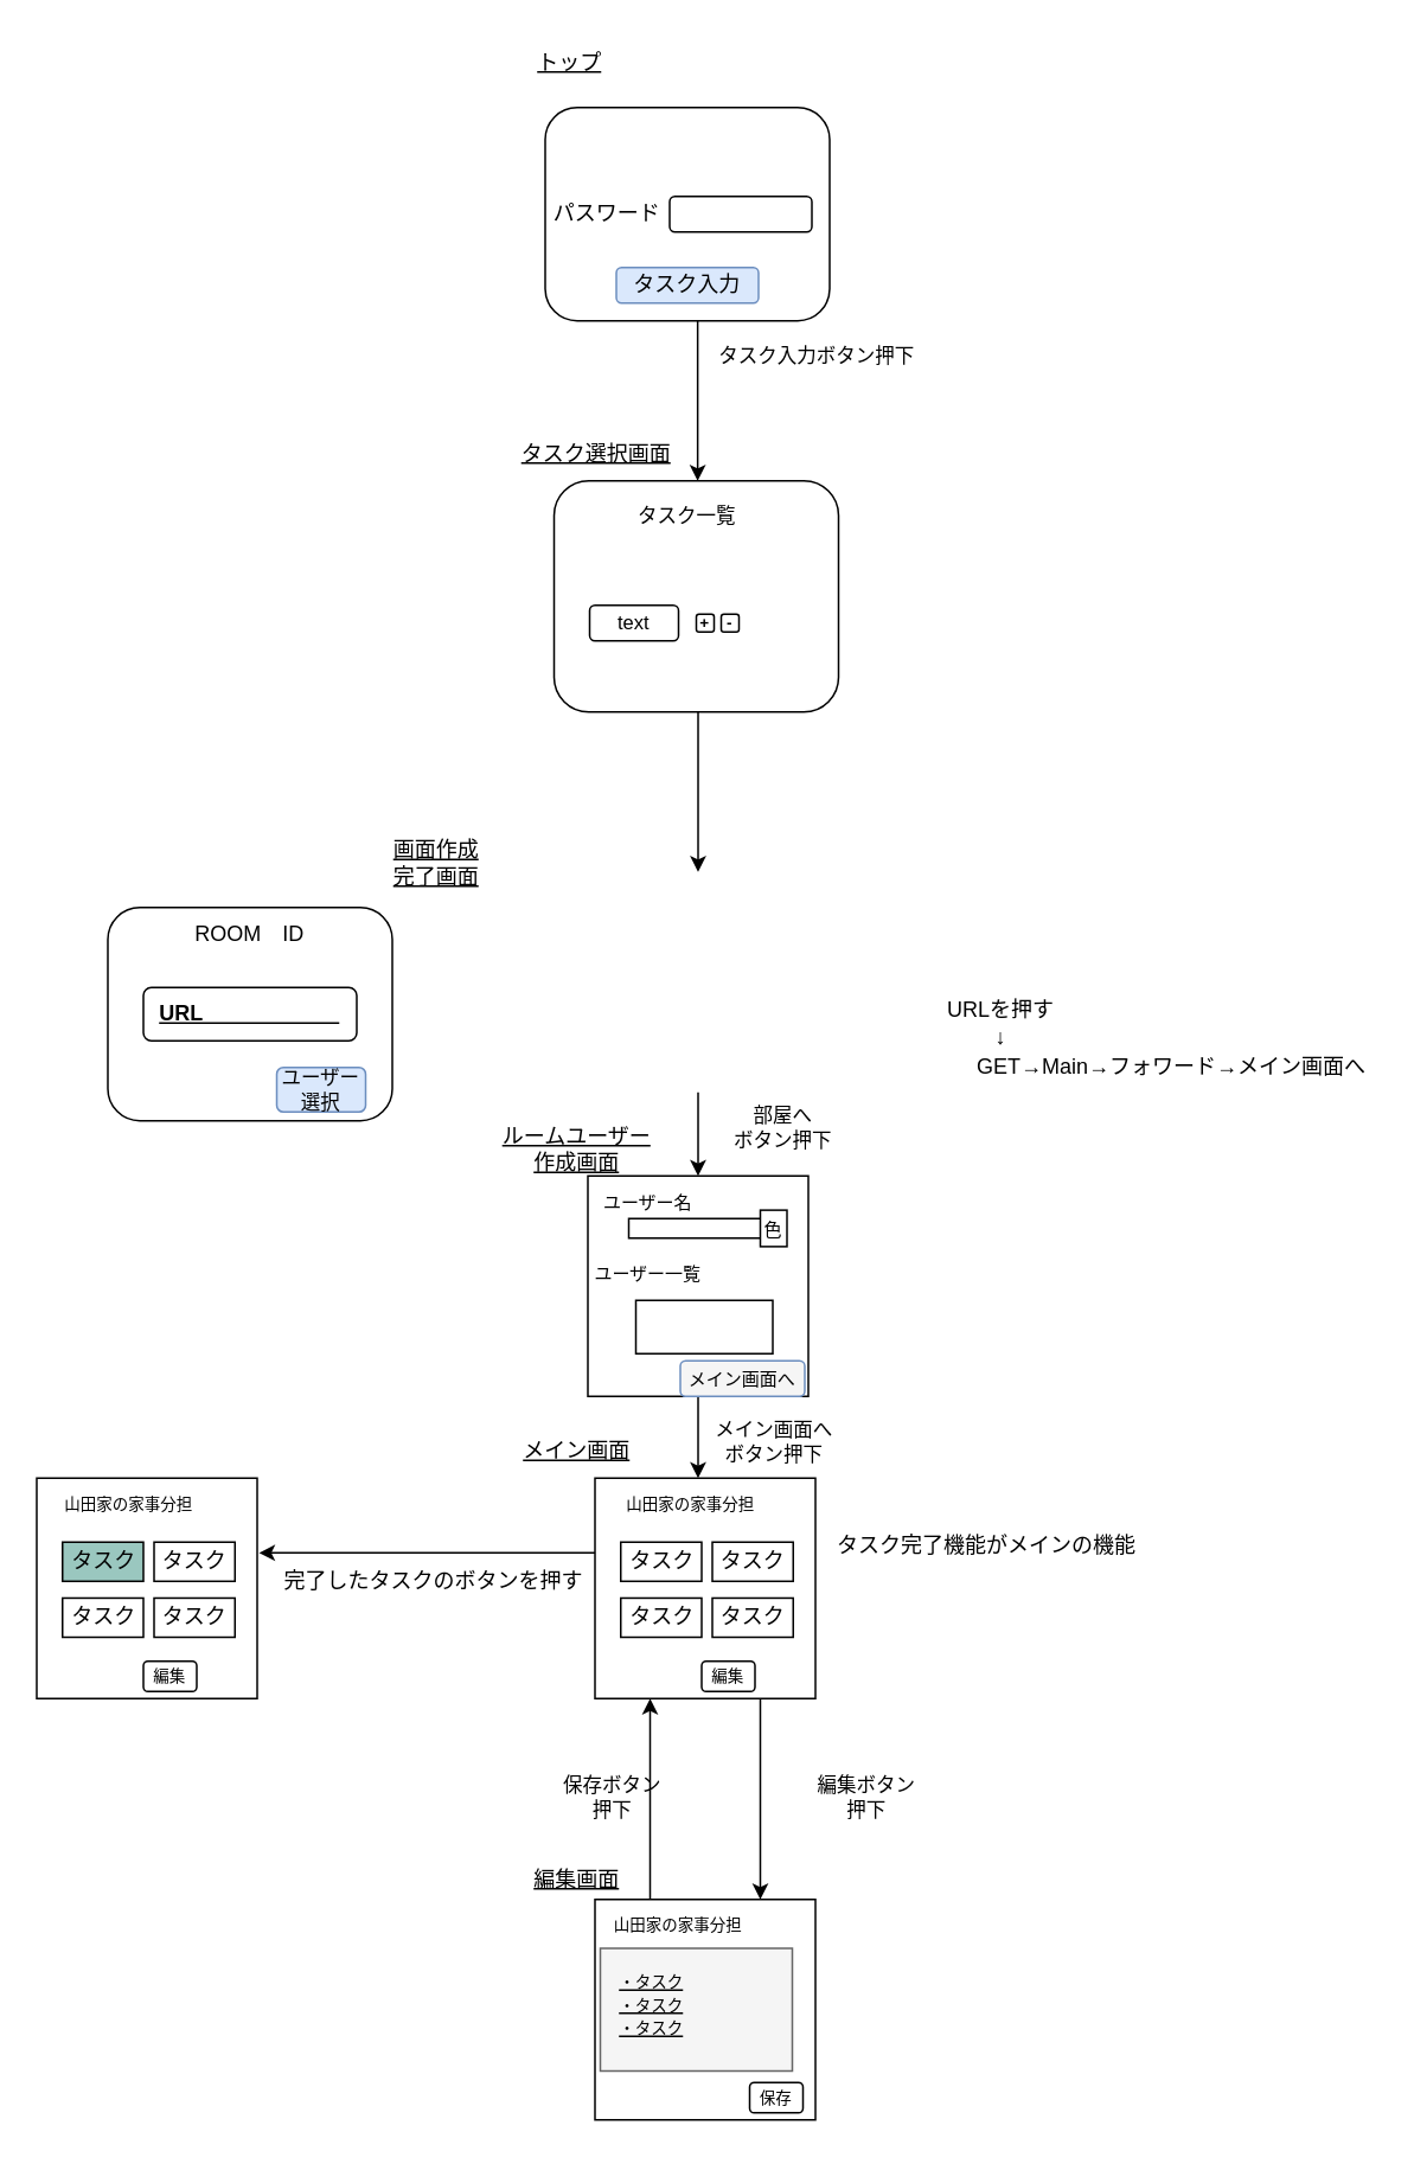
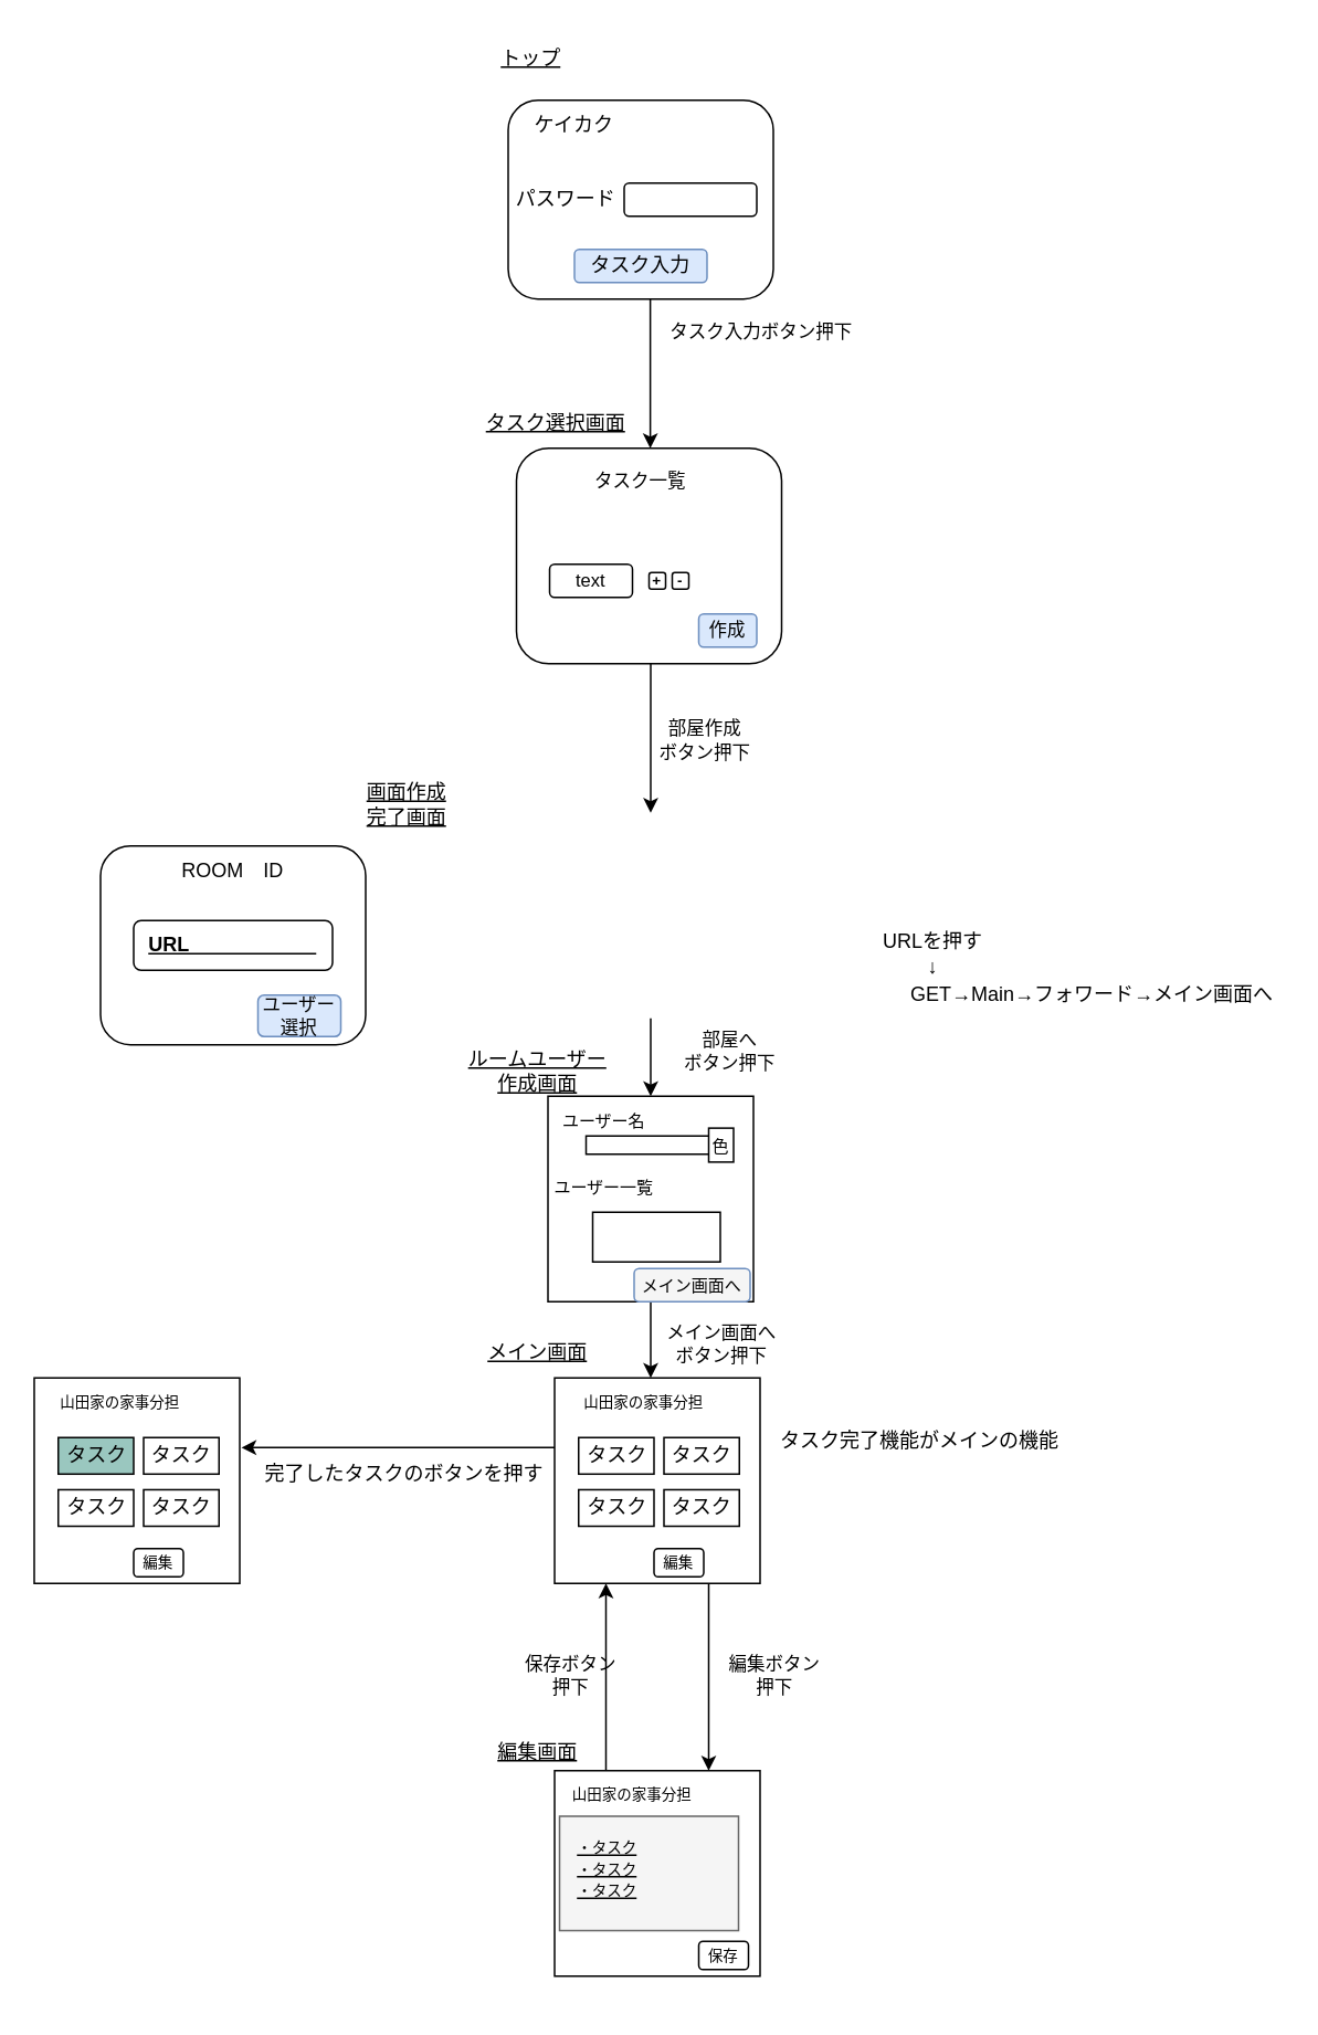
+ <mxCell id="72" value="&lt;font style=&quot;vertical-align: inherit&quot;&gt;&lt;font style=&quot;vertical-align: inherit&quot;&gt;ケイカク&lt;/font&gt;&lt;/font&gt;" style="text;html=1;strokeColor=none;fillColor=none;align=center;verticalAlign=middle;whiteSpace=wrap;rounded=1;" vertex="1" parent="1"><mxGeometry x="306" y="60" width="80" height="30" as="geometry" /></mxCell>
+ <mxCell id="68" value="作成" style="whiteSpace=wrap;html=1;fontSize=11;align=center;verticalAlign=middle;fillColor=#dae8fc;strokeColor=#6c8ebf;rounded=1;" vertex="1" parent="1"><mxGeometry x="421" y="370" width="35" height="20" as="geometry" /></mxCell>
+ <mxCell id="10" value="&lt;font style=&quot;font-size: 11px&quot;&gt;部屋作成&lt;br&gt;ボタン押下&lt;/font&gt;" style="text;html=1;strokeColor=none;fillColor=none;align=center;verticalAlign=middle;whiteSpace=wrap;rounded=0;" parent="1" vertex="1"><mxGeometry x="370" y="431" width="110" height="30" as="geometry" /></mxCell>
- <mxCell id="18" value="&lt;font style=&quot;font-size: 11px&quot;&gt;編集ボタン&lt;br&gt;押下&lt;br&gt;&lt;/font&gt;" style="text;html=1;strokeColor=none;fillColor=none;align=center;verticalAlign=middle;whiteSpace=wrap;rounded=0;fontSize=10;" parent="1" vertex="1"><mxGeometry x="447" y="991" width="80" height="40" as="geometry" /></mxCell>
+ <mxCell id="18" value="&lt;font style=&quot;font-size: 11px&quot;&gt;編集ボタン&lt;br&gt;押下&lt;br&gt;&lt;/font&gt;" style="text;html=1;strokeColor=none;fillColor=none;align=center;verticalAlign=middle;whiteSpace=wrap;rounded=0;fontSize=10;" parent="1" vertex="1"><mxGeometry x="427" y="991" width="80" height="40" as="geometry" /></mxCell>
